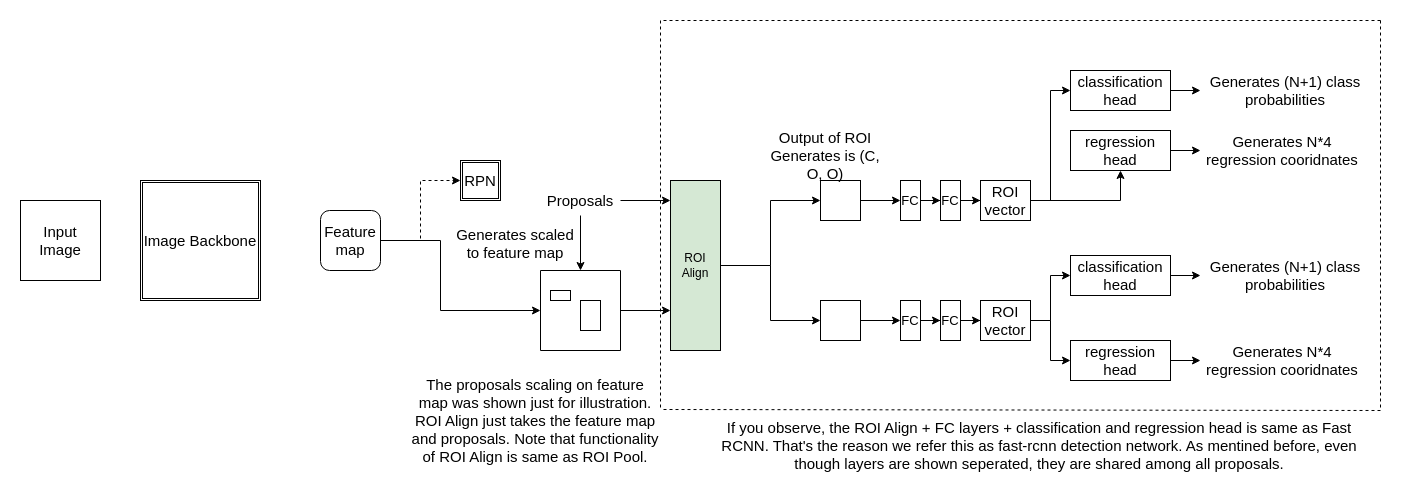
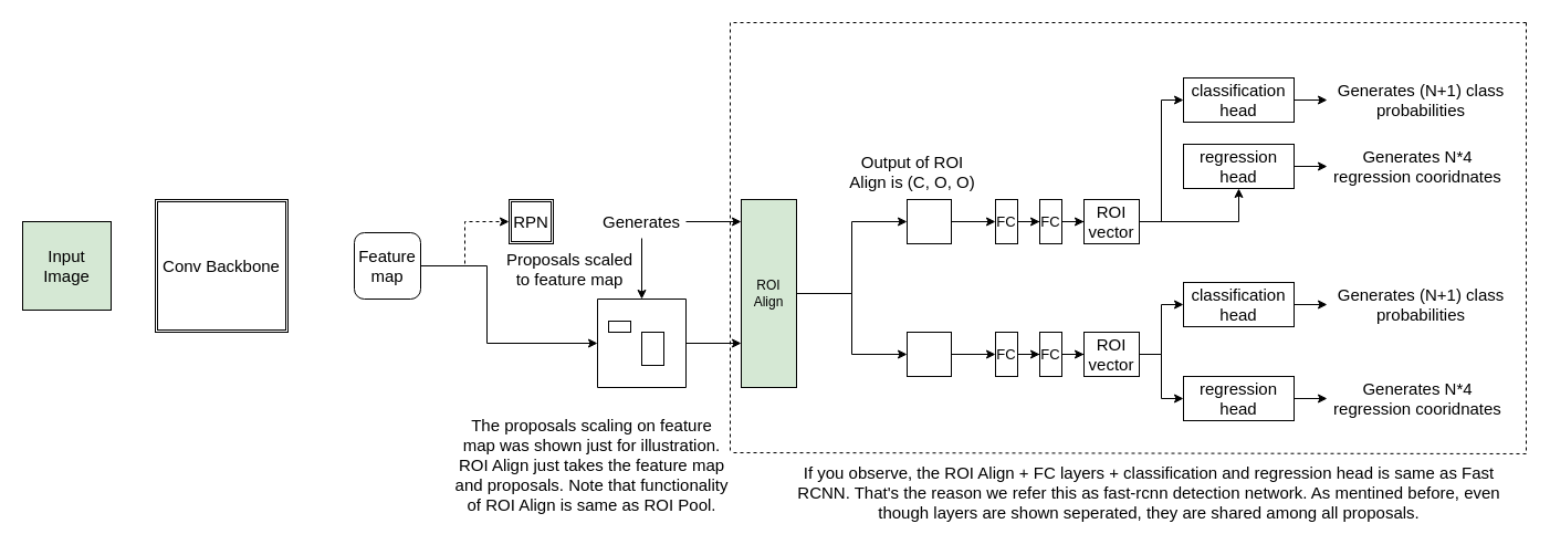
- <mxCell id="24" value="&lt;font style=&quot;font-size: 15px;&quot;&gt;Output of ROI Generates is (C, O, O)&lt;/font&gt;" style="text;html=1;strokeColor=none;fillColor=none;align=center;verticalAlign=middle;whiteSpace=wrap;rounded=0;" vertex="1" parent="1"><mxGeometry x="760" y="115" width="130" height="80" as="geometry" /></mxCell>
+ <mxCell id="24" value="&lt;font style=&quot;font-size: 15px;&quot;&gt;Output of ROI Align is (C, O, O)&lt;/font&gt;" style="text;html=1;strokeColor=none;fillColor=none;align=center;verticalAlign=middle;whiteSpace=wrap;rounded=0;" vertex="1" parent="1"><mxGeometry x="760" y="115" width="130" height="80" as="geometry" /></mxCell>
- <mxCell id="7" value="&lt;font style=&quot;font-size: 15px;&quot;&gt;RPN&lt;/font&gt;" style="shape=ext;double=1;whiteSpace=wrap;html=1;aspect=fixed;" parent="1" vertex="1"><mxGeometry x="460" y="160" width="40" height="40" as="geometry" /></mxCell>
+ <mxCell id="7" value="&lt;font style=&quot;font-size: 15px;&quot;&gt;RPN&lt;/font&gt;" style="shape=ext;double=1;whiteSpace=wrap;html=1;aspect=fixed;" parent="1" vertex="1"><mxGeometry x="460" y="180" width="40" height="40" as="geometry" /></mxCell>
- <mxCell id="10" value="&lt;font style=&quot;font-size: 15px;&quot;&gt;Proposals&lt;/font&gt;" style="text;html=1;align=center;verticalAlign=middle;whiteSpace=wrap;rounded=0;" parent="1" vertex="1"><mxGeometry x="540" y="185" width="80" height="30" as="geometry" /></mxCell>
+ <mxCell id="10" value="&lt;font style=&quot;font-size: 15px;&quot;&gt;Generates&lt;/font&gt;" style="text;html=1;align=center;verticalAlign=middle;whiteSpace=wrap;rounded=0;" parent="1" vertex="1"><mxGeometry x="540" y="185" width="80" height="30" as="geometry" /></mxCell>
- <mxCell id="2" value="&lt;font style=&quot;font-size: 15px;&quot;&gt;Input Image&lt;/font&gt;" style="rounded=0;whiteSpace=wrap;html=1;" parent="1" vertex="1"><mxGeometry x="20" y="200" width="80" height="80" as="geometry" /></mxCell>
+ <mxCell id="2" value="&lt;font style=&quot;font-size: 15px;&quot;&gt;Input Image&lt;/font&gt;" style="rounded=0;whiteSpace=wrap;html=1;fillColor=#d5e8d4;" parent="1" vertex="1"><mxGeometry x="20" y="200" width="80" height="80" as="geometry" /></mxCell>
- <mxCell id="3" value="&lt;font style=&quot;font-size: 15px;&quot;&gt;Image Backbone&lt;/font&gt;" style="shape=ext;double=1;whiteSpace=wrap;html=1;aspect=fixed;" parent="1" vertex="1"><mxGeometry x="140" y="180" width="120" height="120" as="geometry" /></mxCell>
+ <mxCell id="3" value="&lt;font style=&quot;font-size: 15px;&quot;&gt;Conv Backbone&lt;/font&gt;" style="shape=ext;double=1;whiteSpace=wrap;html=1;aspect=fixed;" parent="1" vertex="1"><mxGeometry x="140" y="180" width="120" height="120" as="geometry" /></mxCell>
- <mxCell id="15" value="&lt;font style=&quot;font-size: 15px;&quot;&gt;Generates scaled to feature map&lt;/font&gt;" style="text;html=1;align=center;verticalAlign=middle;whiteSpace=wrap;rounded=0;" parent="1" vertex="1"><mxGeometry x="450" y="225" width="130" height="35" as="geometry" /></mxCell>
+ <mxCell id="15" value="&lt;font style=&quot;font-size: 15px;&quot;&gt;Proposals scaled to feature map&lt;/font&gt;" style="text;html=1;align=center;verticalAlign=middle;whiteSpace=wrap;rounded=0;" parent="1" vertex="1"><mxGeometry x="450" y="225" width="130" height="35" as="geometry" /></mxCell>
